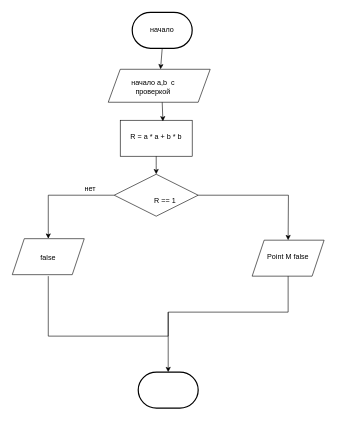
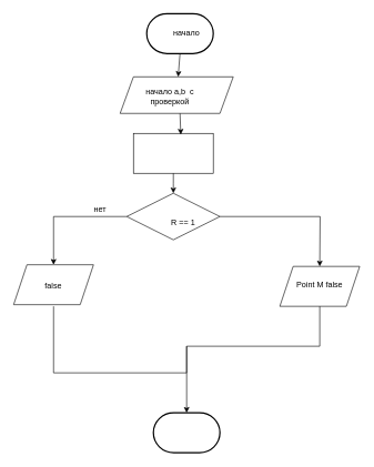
- <mxCell id="4" value="начало" style="text;html=1;strokeColor=none;fillColor=none;align=center;verticalAlign=middle;whiteSpace=wrap;rounded=0;" vertex="1" parent="1"><mxGeometry x="240" y="30" width="60" height="40" as="geometry" /></mxCell>
+ <mxCell id="4" value="начало" style="text;html=1;strokeColor=none;fillColor=none;align=center;verticalAlign=middle;whiteSpace=wrap;rounded=0;" vertex="1" parent="1"><mxGeometry x="250" y="30" width="60" height="40" as="geometry" /></mxCell>
- <mxCell id="11" value="R = a * a + b * b" style="text;html=1;strokeColor=none;fillColor=none;align=center;verticalAlign=middle;whiteSpace=wrap;rounded=0;" vertex="1" parent="1"><mxGeometry x="200" y="210" width="120" height="35" as="geometry" /></mxCell>
